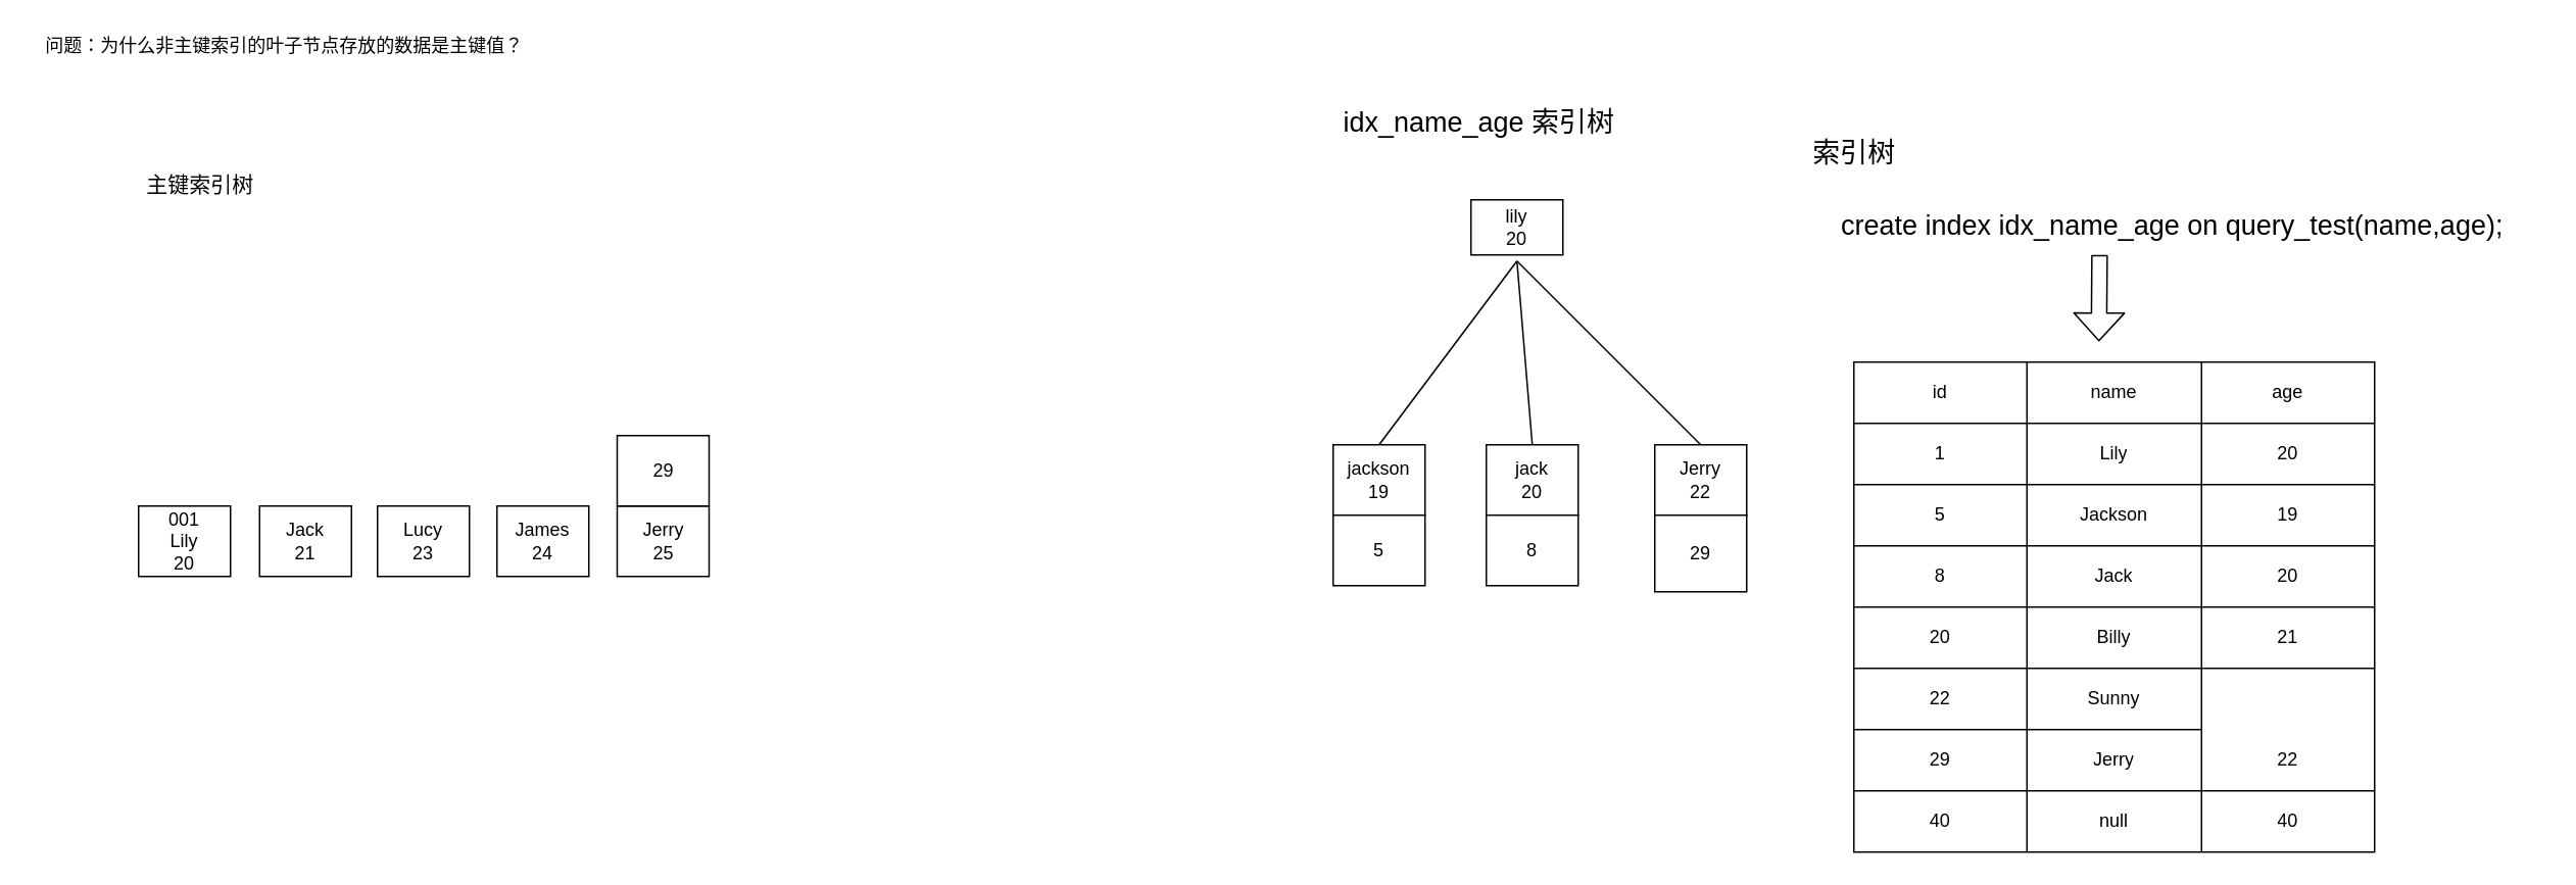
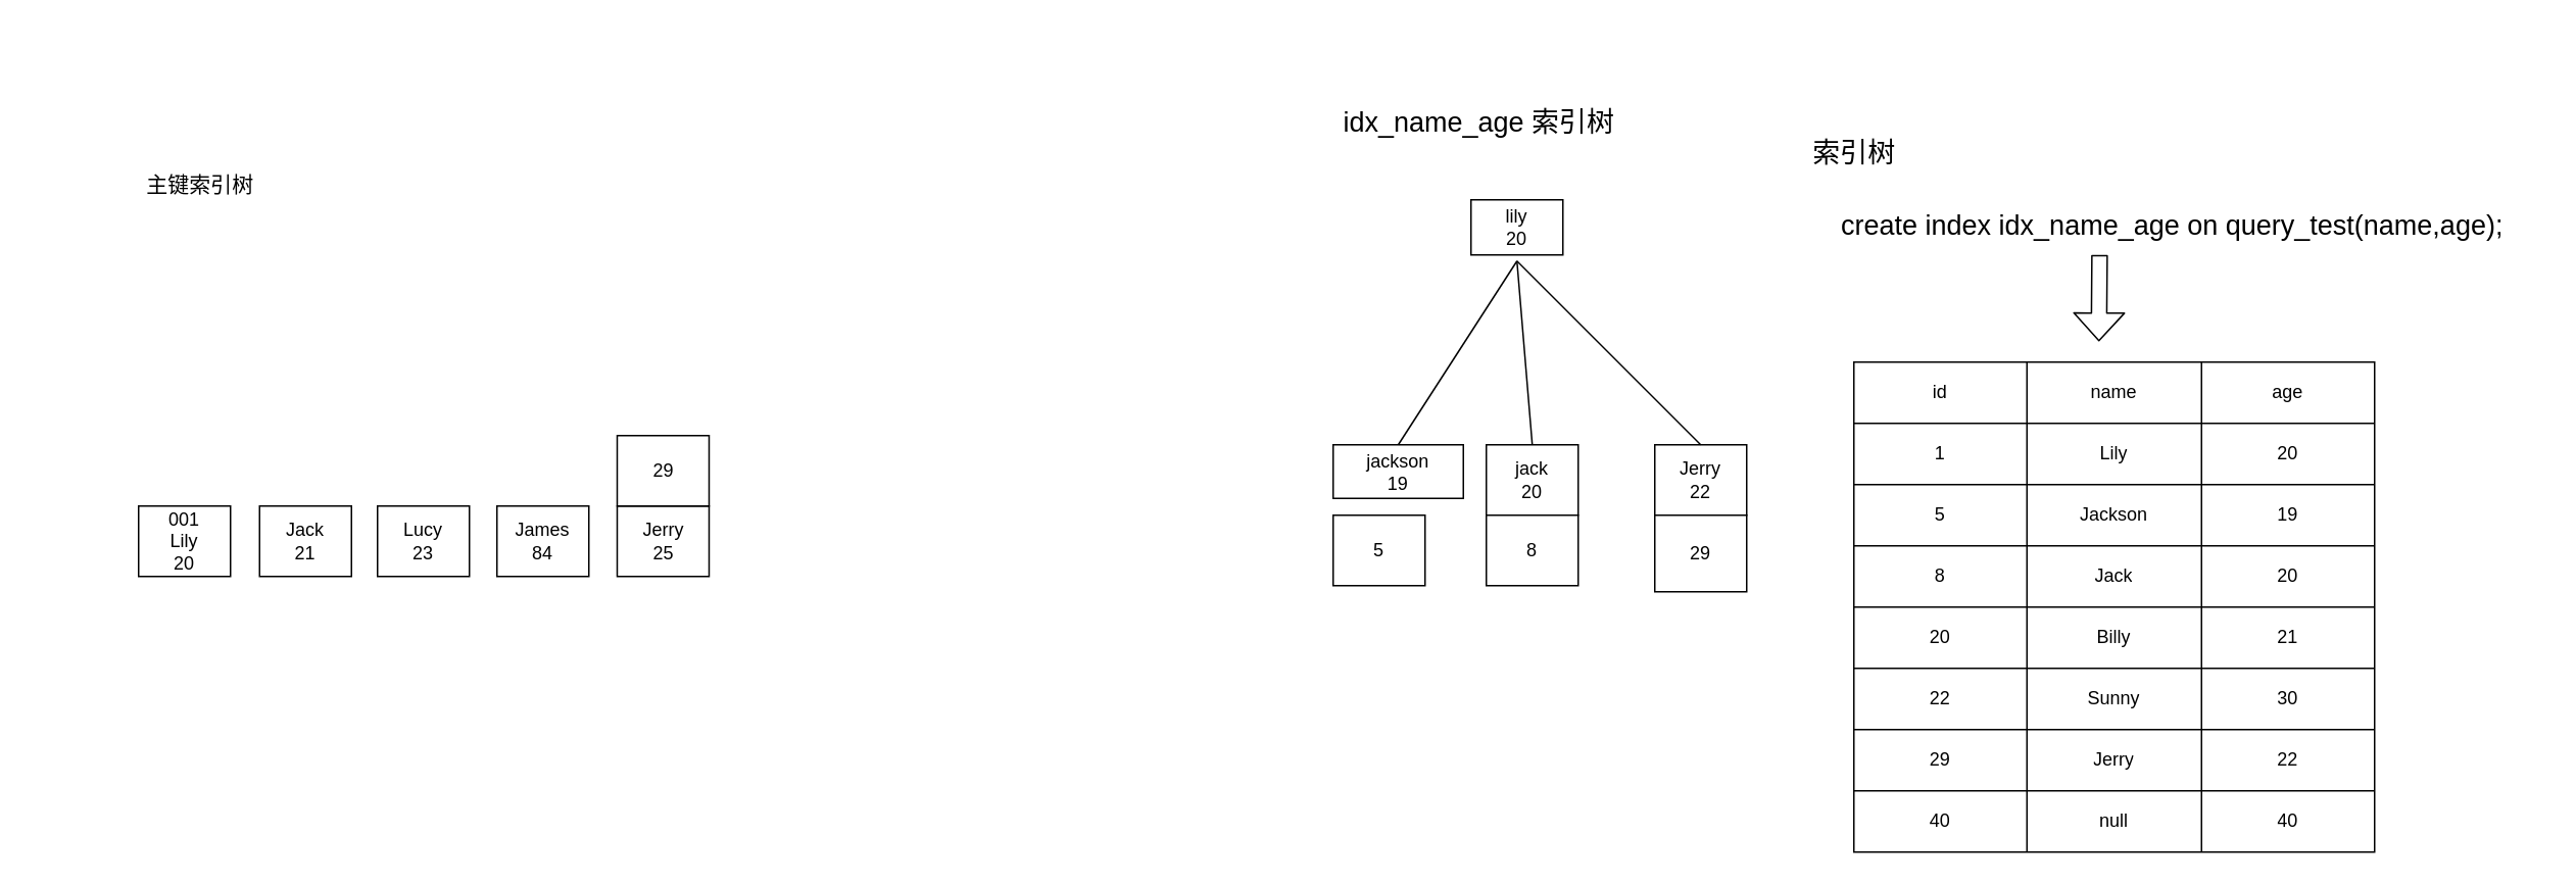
- <mxCell id="52" value="问题：为什么非主键索引的叶子节点存放的数据是主键值？" style="text;html=1;align=center;verticalAlign=middle;resizable=0;points=[];autosize=1;strokeColor=none;" vertex="1" parent="1"><mxGeometry x="20" y="20" width="330" height="20" as="geometry" /></mxCell>
- <mxCell id="10" value="jackson&lt;br&gt;19" style="rounded=0;whiteSpace=wrap;html=1;" vertex="1" parent="1"><mxGeometry x="870" y="290" width="60" height="46" as="geometry" /></mxCell>
+ <mxCell id="10" value="jackson&lt;br&gt;19" style="rounded=0;whiteSpace=wrap;html=1;" vertex="1" parent="1"><mxGeometry x="870" y="290" width="85" height="35" as="geometry" /></mxCell>
- <mxCell id="6" value="James&lt;br&gt;24" style="rounded=0;whiteSpace=wrap;html=1;" vertex="1" parent="1"><mxGeometry x="324" y="330" width="60" height="46" as="geometry" /></mxCell>
+ <mxCell id="6" value="James&lt;br&gt;84" style="rounded=0;whiteSpace=wrap;html=1;" vertex="1" parent="1"><mxGeometry x="324" y="330" width="60" height="46" as="geometry" /></mxCell>
+ <mxCell id="43" value="30" style="shape=partialRectangle;html=1;whiteSpace=wrap;connectable=0;fillColor=none;top=0;left=0;bottom=0;right=0;overflow=hidden;pointerEvents=1;" vertex="1" parent="40"><mxGeometry x="227" width="113" height="40" as="geometry" /></mxCell>
